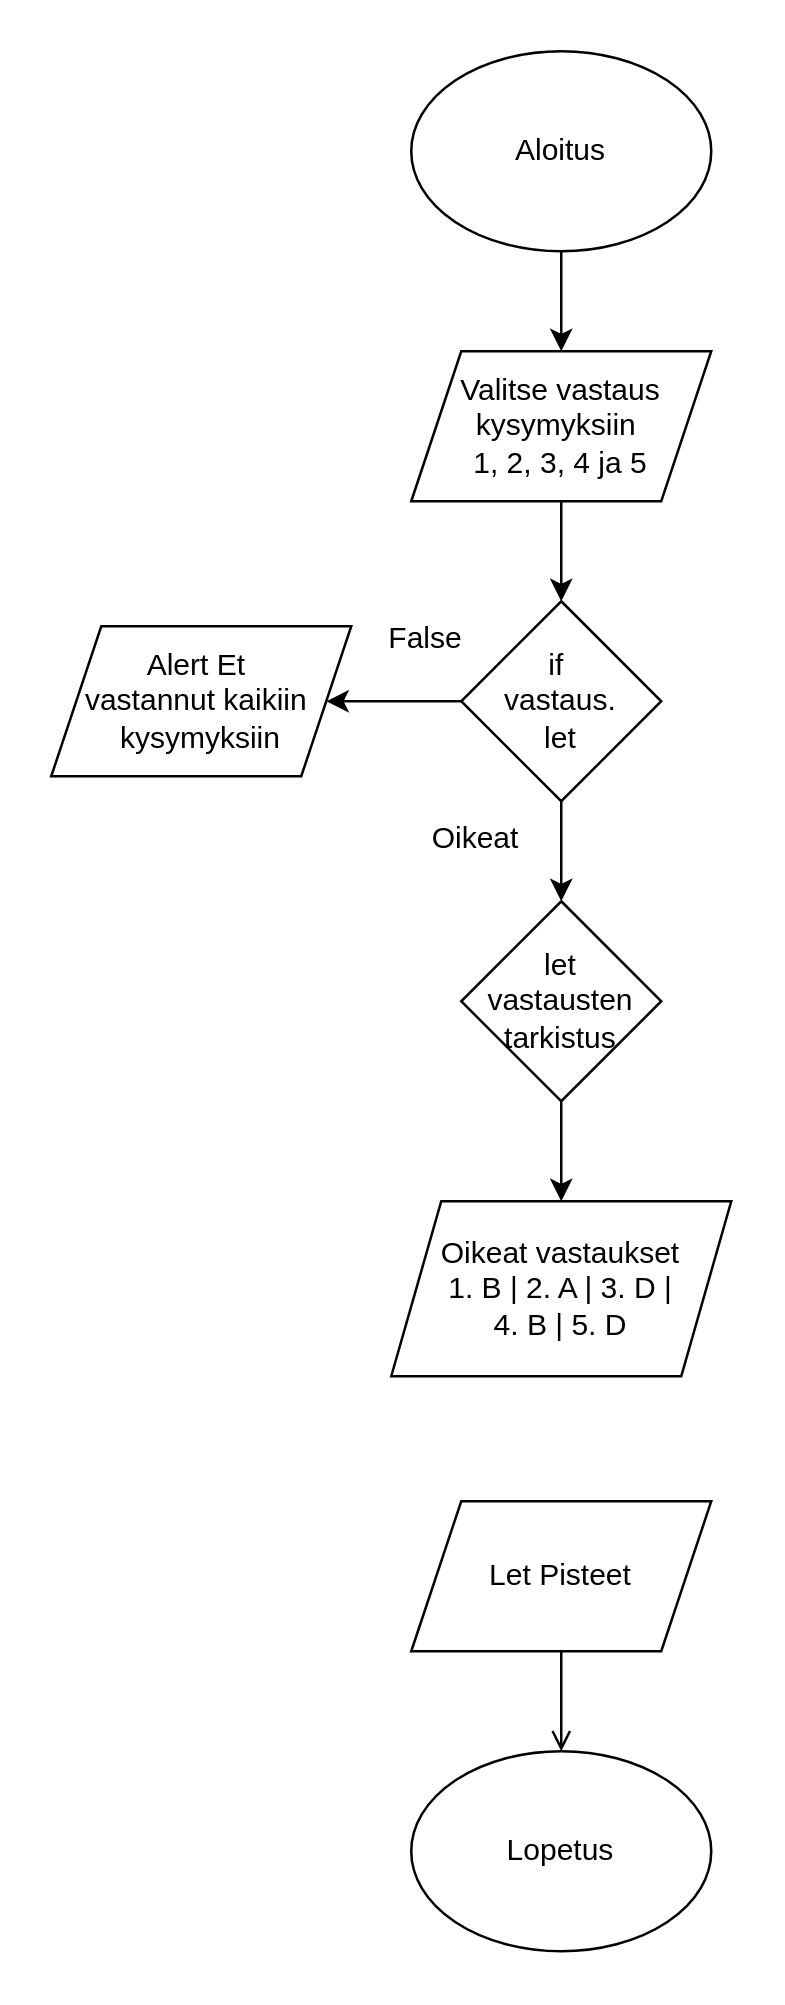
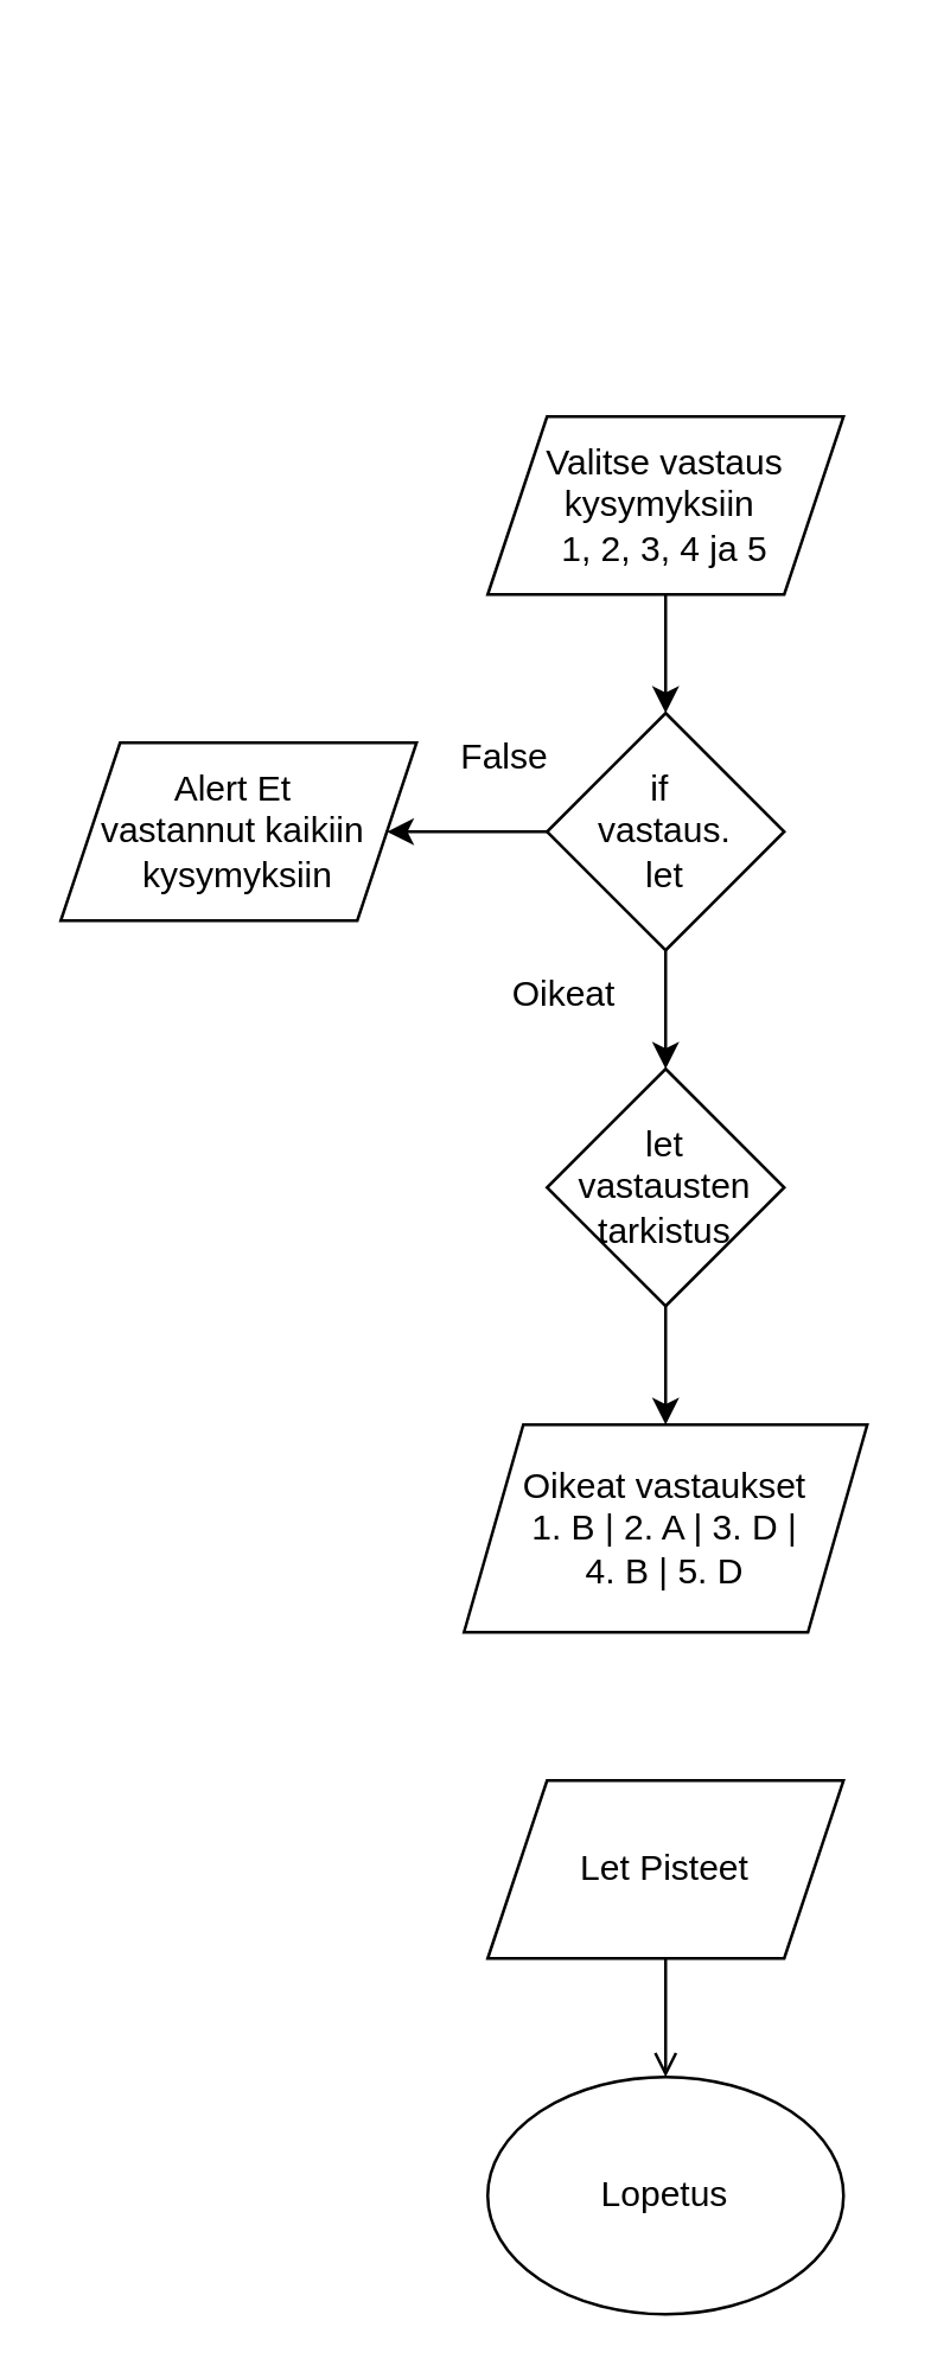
- <mxCell id="3" value="Aloitus" style="ellipse;whiteSpace=wrap;html=1;" vertex="1" parent="1"><mxGeometry x="164" y="20" width="120" height="80" as="geometry" /></mxCell>
- <mxCell id="2" value="" style="edgeStyle=orthogonalEdgeStyle;rounded=0;orthogonalLoop=1;jettySize=auto;html=1;" edge="1" parent="1" source="3" target="5"><mxGeometry relative="1" as="geometry" /></mxCell>
